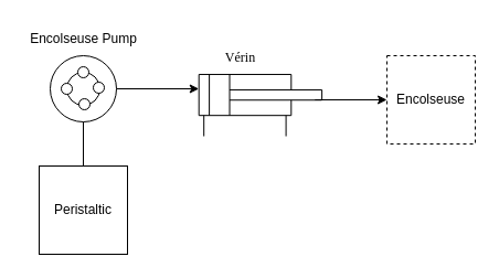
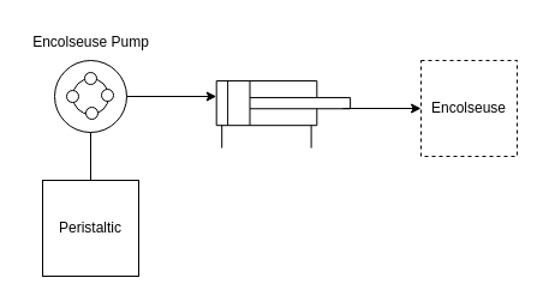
- <mxCell id="6" value="&lt;span style=&quot;font-family: &amp;quot;Times New Roman&amp;quot;; text-align: start; background-color: rgb(255, 255, 255);&quot;&gt;Vérin&lt;/span&gt;" style="text;html=1;align=center;verticalAlign=middle;resizable=0;points=[];autosize=1;strokeColor=none;fillColor=none;" vertex="1" parent="4"><mxGeometry x="12.12" width="50" height="30" as="geometry" /></mxCell>
